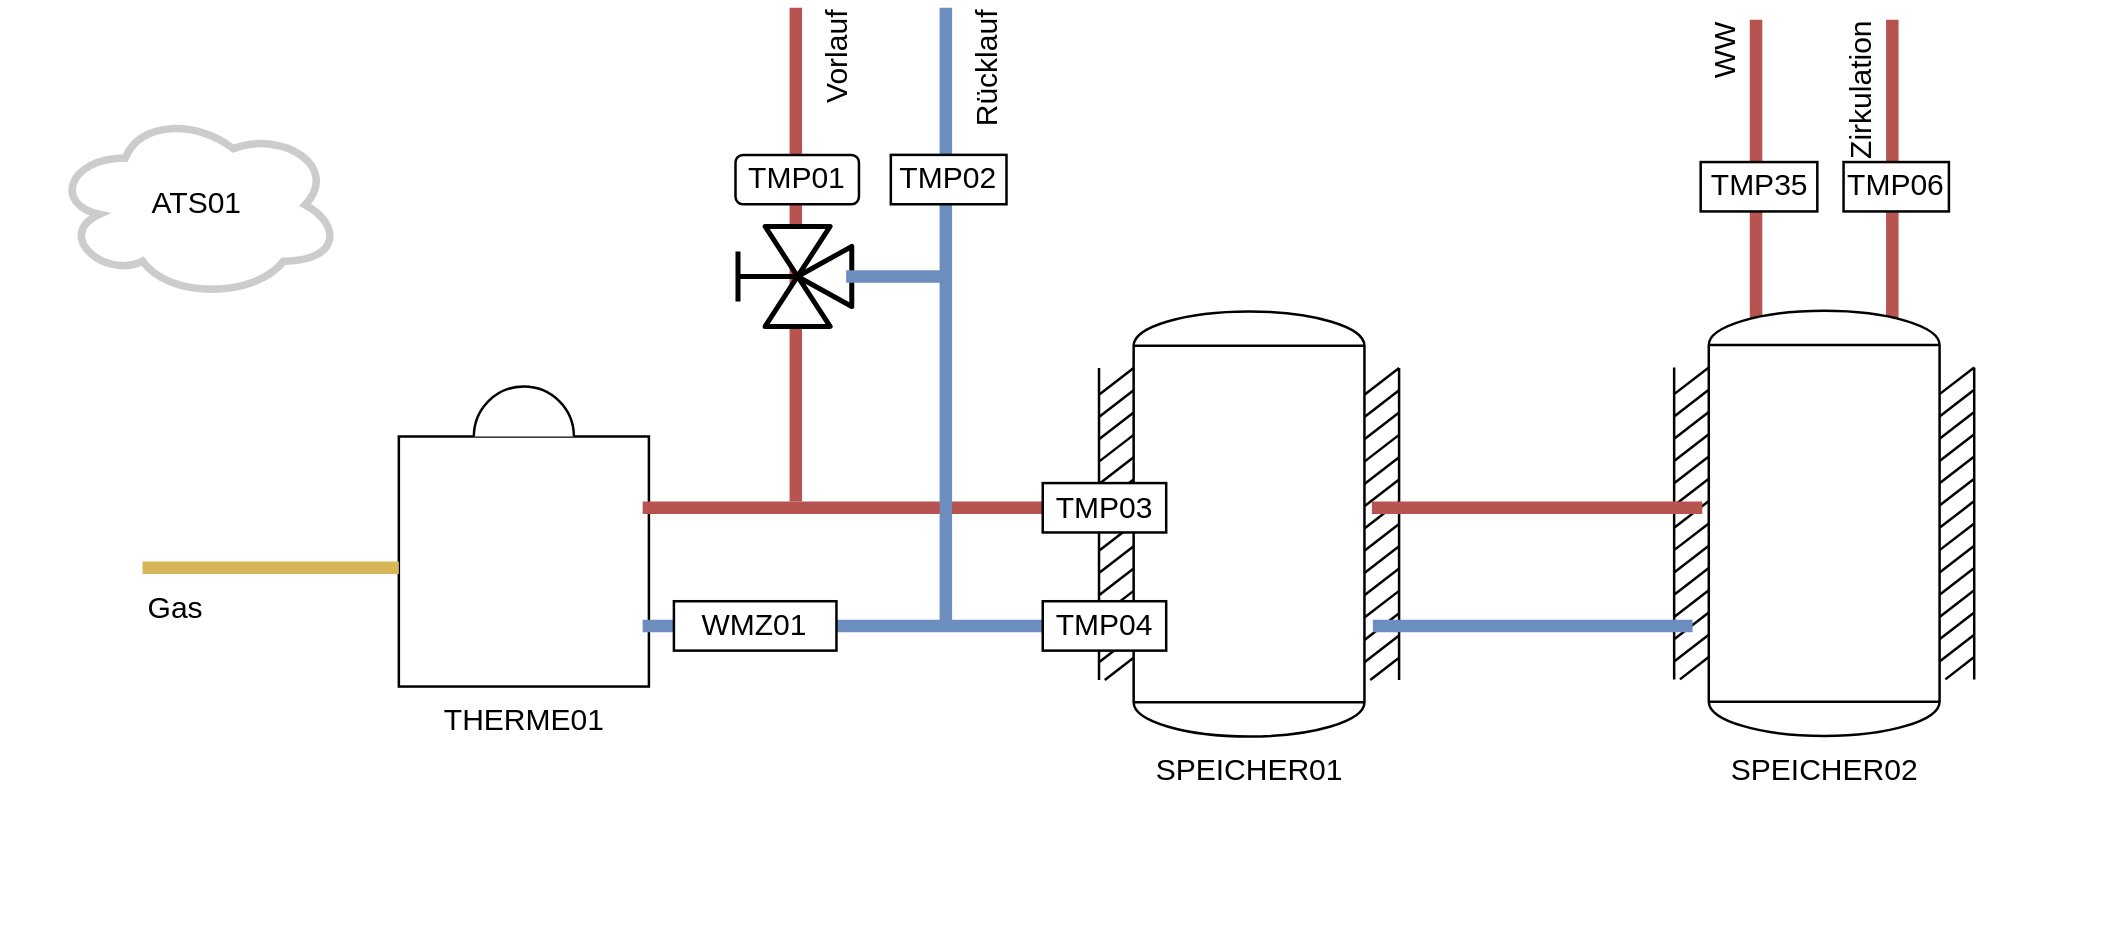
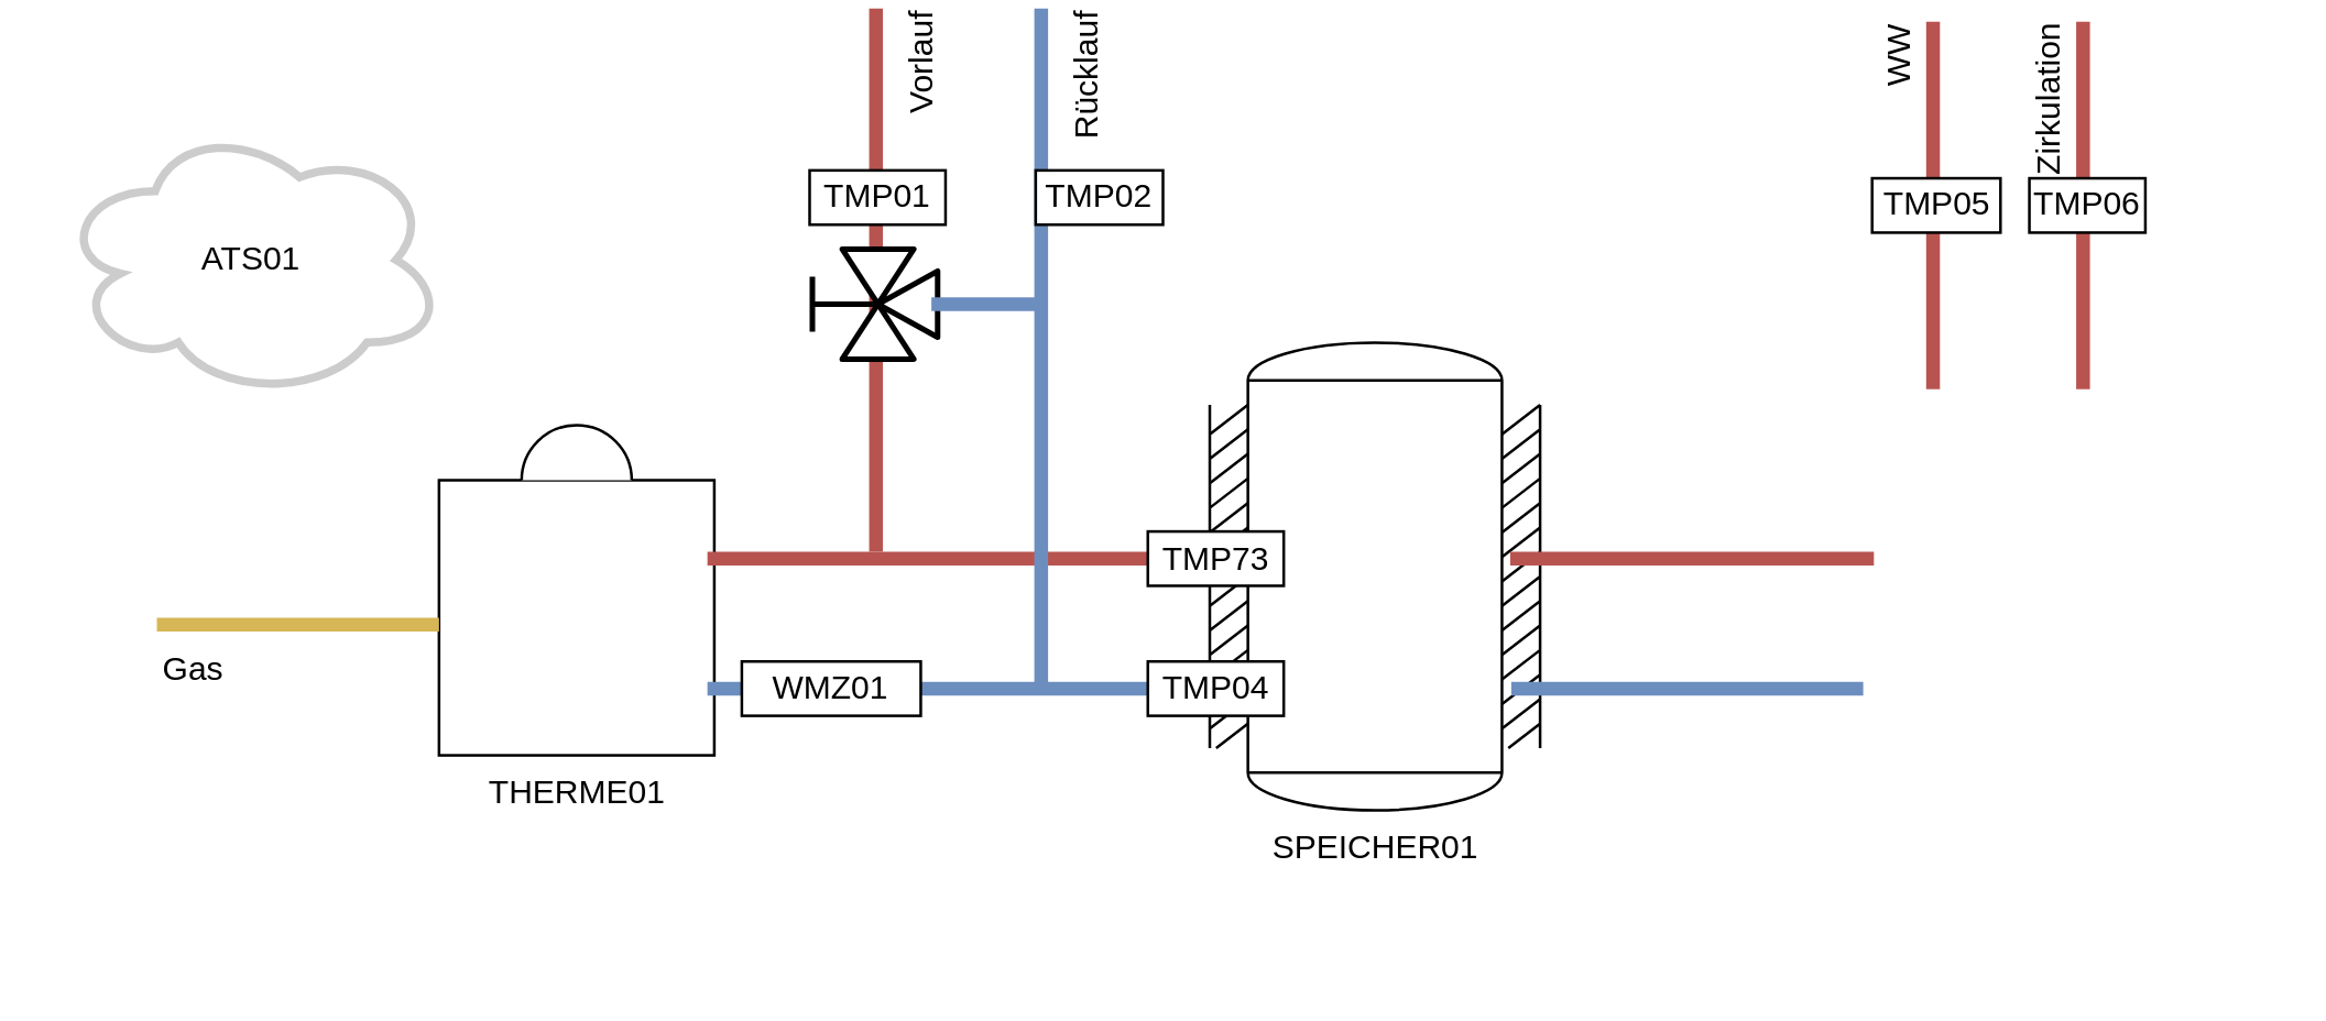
- <mxCell id="17" value="TMP01" style="whiteSpace=wrap;html=1;strokeWidth=1;rounded=1;" parent="1" vertex="1"><mxGeometry x="293.63" y="38.38" width="49.37" height="19.75" as="geometry" /></mxCell>
+ <mxCell id="17" value="TMP01" style="rounded=0;whiteSpace=wrap;html=1;strokeWidth=1;" parent="1" vertex="1"><mxGeometry x="293.63" y="38.38" width="49.37" height="19.75" as="geometry" /></mxCell>
- <mxCell id="18" value="TMP02" style="rounded=0;whiteSpace=wrap;html=1;strokeWidth=1;" parent="1" vertex="1"><mxGeometry x="355.75" y="38.38" width="46.25" height="19.75" as="geometry" /></mxCell>
+ <mxCell id="18" value="TMP02" style="rounded=0;whiteSpace=wrap;html=1;strokeWidth=1;" parent="1" vertex="1"><mxGeometry x="375.75" y="38.38" width="46.25" height="19.75" as="geometry" /></mxCell>
- <mxCell id="19" value="TMP35" style="rounded=0;whiteSpace=wrap;html=1;strokeWidth=1;" parent="1" vertex="1"><mxGeometry x="679.62" y="41.25" width="46.63" height="19.75" as="geometry" /></mxCell>
+ <mxCell id="19" value="TMP05" style="rounded=0;whiteSpace=wrap;html=1;strokeWidth=1;" parent="1" vertex="1"><mxGeometry x="679.62" y="41.25" width="46.63" height="19.75" as="geometry" /></mxCell>
- <mxCell id="8" value="ATS01" style="ellipse;shape=cloud;whiteSpace=wrap;html=1;strokeWidth=3;strokeColor=#CCCCCC;" parent="1" vertex="1"><mxGeometry x="20.88" y="20.88" width="115" height="75" as="geometry" /></mxCell>
+ <mxCell id="8" value="ATS01" style="ellipse;shape=cloud;whiteSpace=wrap;html=1;strokeWidth=3;strokeColor=#CCCCCC;" parent="1" vertex="1"><mxGeometry x="20.88" y="20.88" width="140" height="100" as="geometry" /></mxCell>
- <mxCell id="16" value="TMP03" style="rounded=0;whiteSpace=wrap;html=1;strokeWidth=1;" parent="1" vertex="1"><mxGeometry x="416.5" y="169.63" width="49.37" height="19.75" as="geometry" /></mxCell>
+ <mxCell id="16" value="TMP73" style="rounded=0;whiteSpace=wrap;html=1;strokeWidth=1;" parent="1" vertex="1"><mxGeometry x="416.5" y="169.63" width="49.37" height="19.75" as="geometry" /></mxCell>
- <mxCell id="21" value="SPEICHER02" style="shape=mxgraph.pid.vessels.vessel_(dished_ends,_thermal_insulation);html=1;pointerEvents=1;align=center;verticalLabelPosition=bottom;verticalAlign=top;dashed=0;" vertex="1" parent="1"><mxGeometry x="669" y="100.75" width="120" height="170" as="geometry" /></mxCell>
